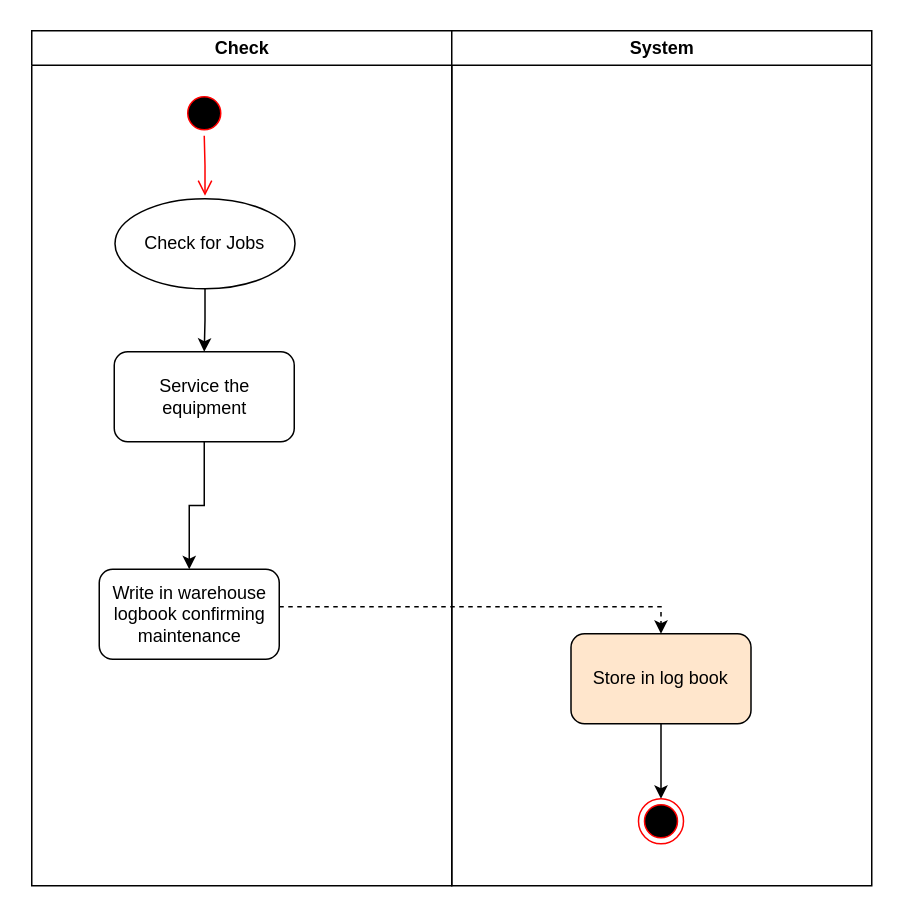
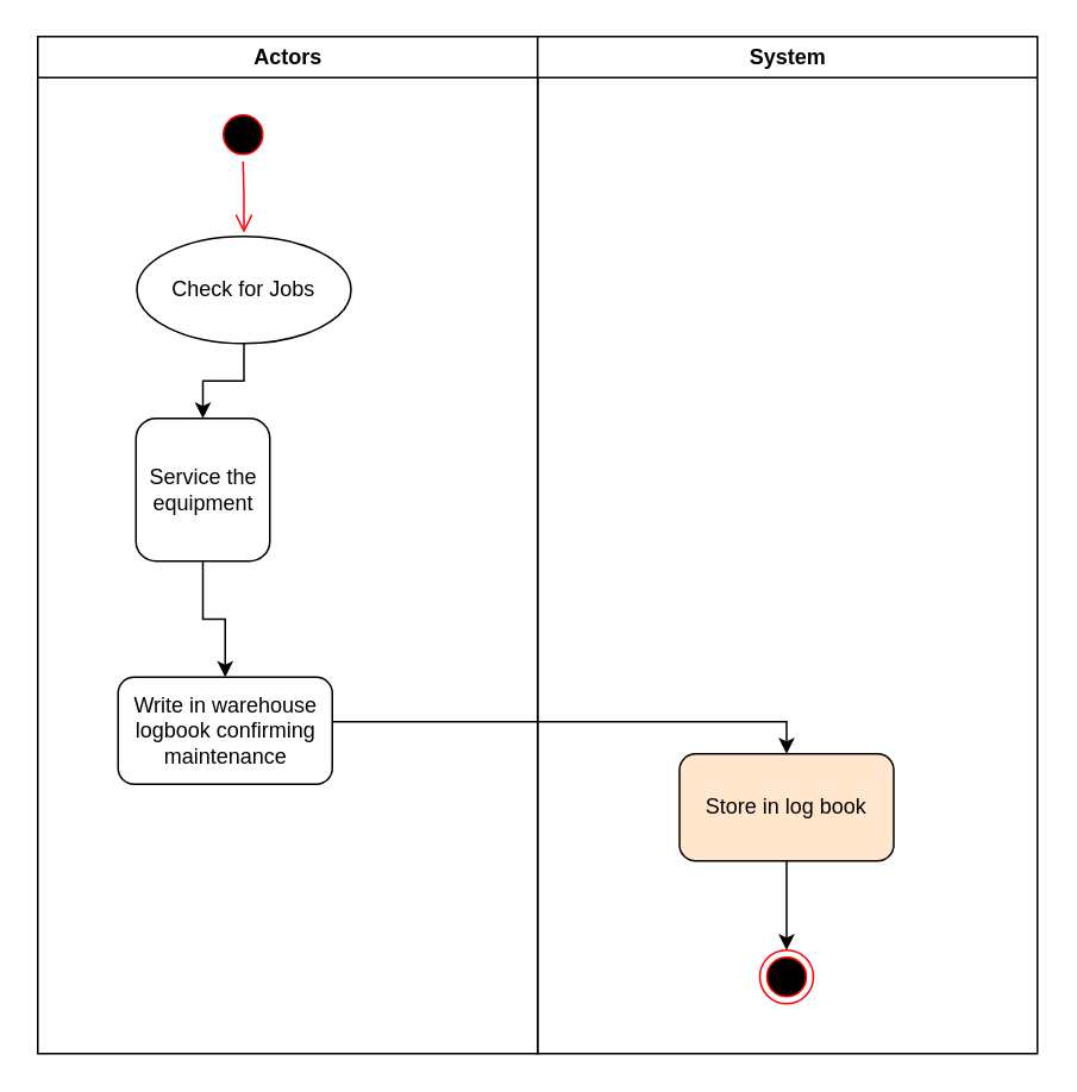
- <mxCell id="2" value="Check" style="swimlane;whiteSpace=wrap" parent="1" vertex="1"><mxGeometry x="20.5" y="20" width="280" height="570" as="geometry" /></mxCell>
+ <mxCell id="2" value="Actors" style="swimlane;whiteSpace=wrap" parent="1" vertex="1"><mxGeometry x="20.5" y="20" width="280" height="570" as="geometry" /></mxCell>
- <mxCell id="8" value="Service the equipment" style="rounded=1;whiteSpace=wrap;html=1;" vertex="1" parent="2"><mxGeometry x="55" y="214" width="120" height="60" as="geometry" /></mxCell>
+ <mxCell id="8" value="Service the equipment" style="rounded=1;whiteSpace=wrap;html=1;" vertex="1" parent="2"><mxGeometry x="55" y="214" width="75" height="80" as="geometry" /></mxCell>
- <mxCell id="14" value="" style="edgeStyle=orthogonalEdgeStyle;rounded=0;orthogonalLoop=1;jettySize=auto;html=1;dashed=1;" edge="1" parent="1" source="9" target="12"><mxGeometry relative="1" as="geometry"><Array as="points"><mxPoint x="440" y="404" /></Array></mxGeometry></mxCell>
+ <mxCell id="14" value="" style="edgeStyle=orthogonalEdgeStyle;rounded=0;orthogonalLoop=1;jettySize=auto;html=1;" edge="1" parent="1" source="9" target="12"><mxGeometry relative="1" as="geometry"><Array as="points"><mxPoint x="440" y="404" /></Array></mxGeometry></mxCell>
